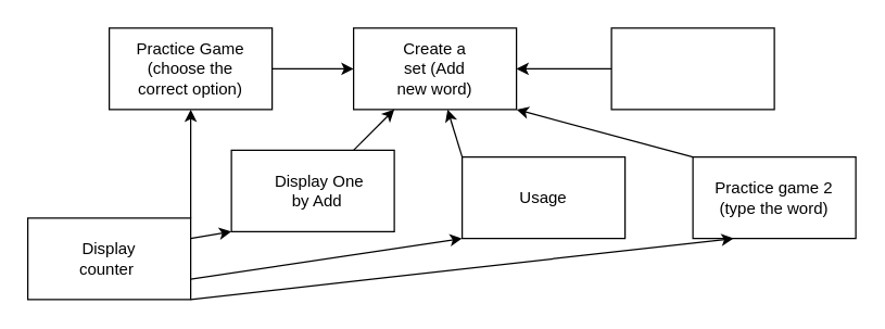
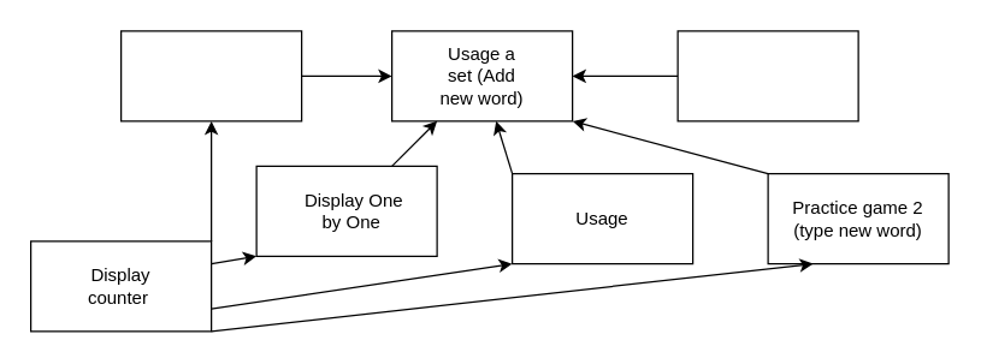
- <mxCell id="14" value="Practice Game (choose the correct option)" style="text;strokeColor=none;align=center;fillColor=none;html=1;verticalAlign=middle;whiteSpace=wrap;rounded=0;" vertex="1" parent="1"><mxGeometry x="95" y="35" width="90" height="30" as="geometry" /></mxCell>
- <mxCell id="5" value="Create a set (Add new word)" style="text;strokeColor=none;align=center;fillColor=none;html=1;verticalAlign=middle;whiteSpace=wrap;rounded=0;" vertex="1" parent="1"><mxGeometry x="290" y="35" width="60" height="30" as="geometry" /></mxCell>
+ <mxCell id="5" value="Usage a set (Add new word)" style="text;strokeColor=none;align=center;fillColor=none;html=1;verticalAlign=middle;whiteSpace=wrap;rounded=0;" vertex="1" parent="1"><mxGeometry x="290" y="35" width="60" height="30" as="geometry" /></mxCell>
- <mxCell id="11" value="Display One by Add&amp;nbsp;" style="text;strokeColor=none;align=center;fillColor=none;html=1;verticalAlign=middle;whiteSpace=wrap;rounded=0;" vertex="1" parent="1"><mxGeometry x="200" y="125" width="70" height="30" as="geometry" /></mxCell>
+ <mxCell id="11" value="Display One by One&amp;nbsp;" style="text;strokeColor=none;align=center;fillColor=none;html=1;verticalAlign=middle;whiteSpace=wrap;rounded=0;" vertex="1" parent="1"><mxGeometry x="200" y="125" width="70" height="30" as="geometry" /></mxCell>
- <mxCell id="19" value="Practice game 2 (type the word)" style="text;strokeColor=none;align=center;fillColor=none;html=1;verticalAlign=middle;whiteSpace=wrap;rounded=0;" vertex="1" parent="1"><mxGeometry x="520" y="130" width="100" height="30" as="geometry" /></mxCell>
+ <mxCell id="19" value="Practice game 2 (type new word)" style="text;strokeColor=none;align=center;fillColor=none;html=1;verticalAlign=middle;whiteSpace=wrap;rounded=0;" vertex="1" parent="1"><mxGeometry x="520" y="130" width="100" height="30" as="geometry" /></mxCell>
